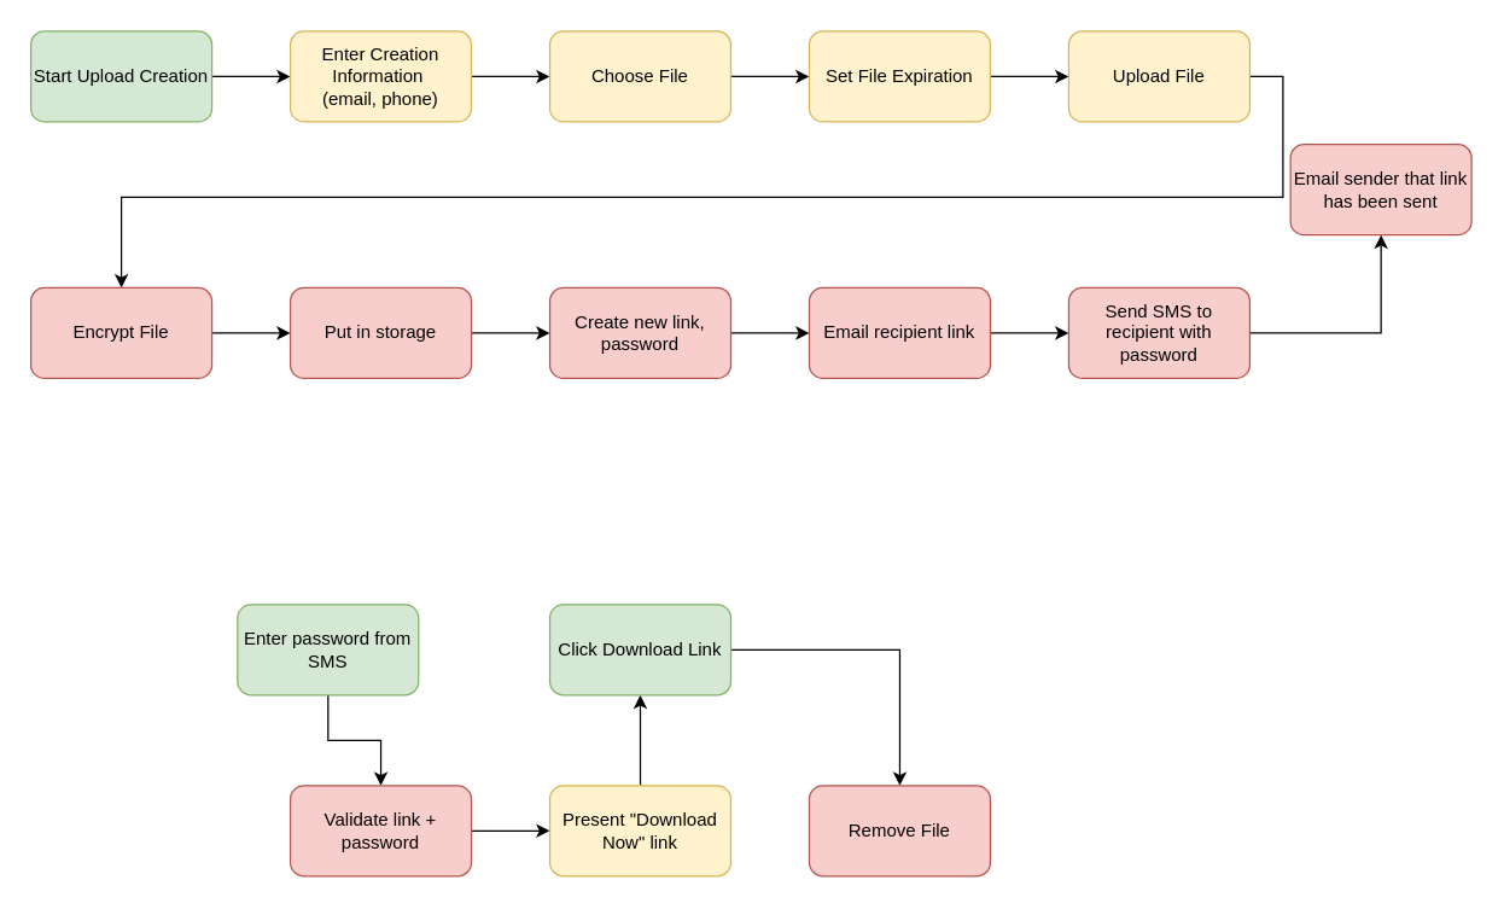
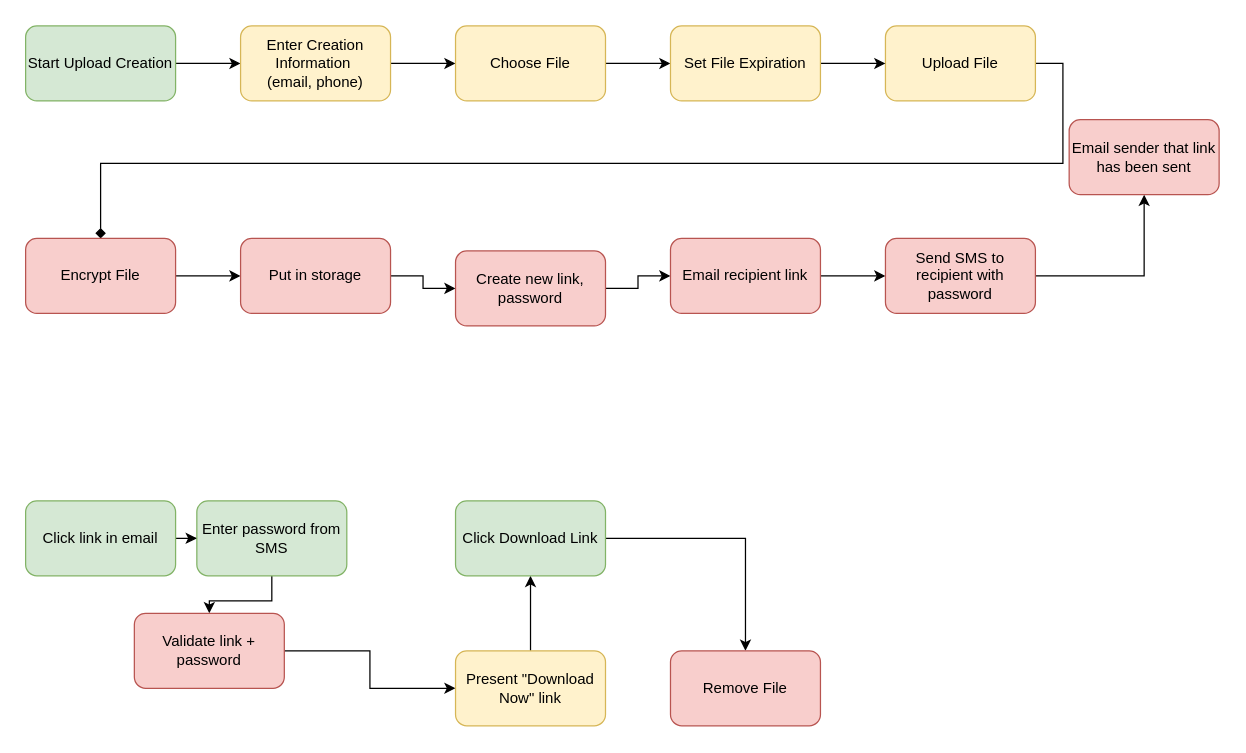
- <mxCell id="8" value="" style="edgeStyle=orthogonalEdgeStyle;rounded=0;orthogonalLoop=1;jettySize=auto;html=1;entryX=0.5;entryY=0;entryDx=0;entryDy=0;exitX=1;exitY=0.5;exitDx=0;exitDy=0;" parent="1" source="9" target="11" edge="1"><mxGeometry relative="1" as="geometry"><mxPoint x="80" y="170" as="targetPoint" /><Array as="points"><mxPoint x="850" y="50" /><mxPoint x="850" y="130" /><mxPoint x="80" y="130" /></Array></mxGeometry></mxCell>
+ <mxCell id="8" value="" style="edgeStyle=orthogonalEdgeStyle;rounded=0;orthogonalLoop=1;jettySize=auto;html=1;entryX=0.5;entryY=0;entryDx=0;entryDy=0;exitX=1;exitY=0.5;exitDx=0;exitDy=0;endArrow=diamond;" parent="1" source="9" target="11" edge="1"><mxGeometry relative="1" as="geometry"><mxPoint x="80" y="170" as="targetPoint" /><Array as="points"><mxPoint x="850" y="50" /><mxPoint x="850" y="130" /><mxPoint x="80" y="130" /></Array></mxGeometry></mxCell>
- <mxCell id="15" value="Create new link, password" style="rounded=1;whiteSpace=wrap;html=1;fillColor=#f8cecc;strokeColor=#b85450;" parent="1" vertex="1"><mxGeometry x="364" y="190" width="120" height="60" as="geometry" /></mxCell>
+ <mxCell id="15" value="Create new link, password" style="rounded=1;whiteSpace=wrap;html=1;fillColor=#f8cecc;strokeColor=#b85450;" parent="1" vertex="1"><mxGeometry x="364" y="200" width="120" height="60" as="geometry" /></mxCell>
+ <mxCell id="22" value="Click link in email" style="rounded=1;whiteSpace=wrap;html=1;fillColor=#d5e8d4;strokeColor=#82b366;" parent="1" vertex="1"><mxGeometry x="20" y="400" width="120" height="60" as="geometry" /></mxCell>
+ <mxCell id="21" value="" style="edgeStyle=orthogonalEdgeStyle;rounded=0;orthogonalLoop=1;jettySize=auto;html=1;" parent="1" source="22" target="24" edge="1"><mxGeometry relative="1" as="geometry" /></mxCell>
- <mxCell id="26" value="Validate link + password" style="rounded=1;whiteSpace=wrap;html=1;fillColor=#f8cecc;strokeColor=#b85450;" parent="1" vertex="1"><mxGeometry x="192" y="520" width="120" height="60" as="geometry" /></mxCell>
+ <mxCell id="26" value="Validate link + password" style="rounded=1;whiteSpace=wrap;html=1;fillColor=#f8cecc;strokeColor=#b85450;" parent="1" vertex="1"><mxGeometry x="107" y="490" width="120" height="60" as="geometry" /></mxCell>
